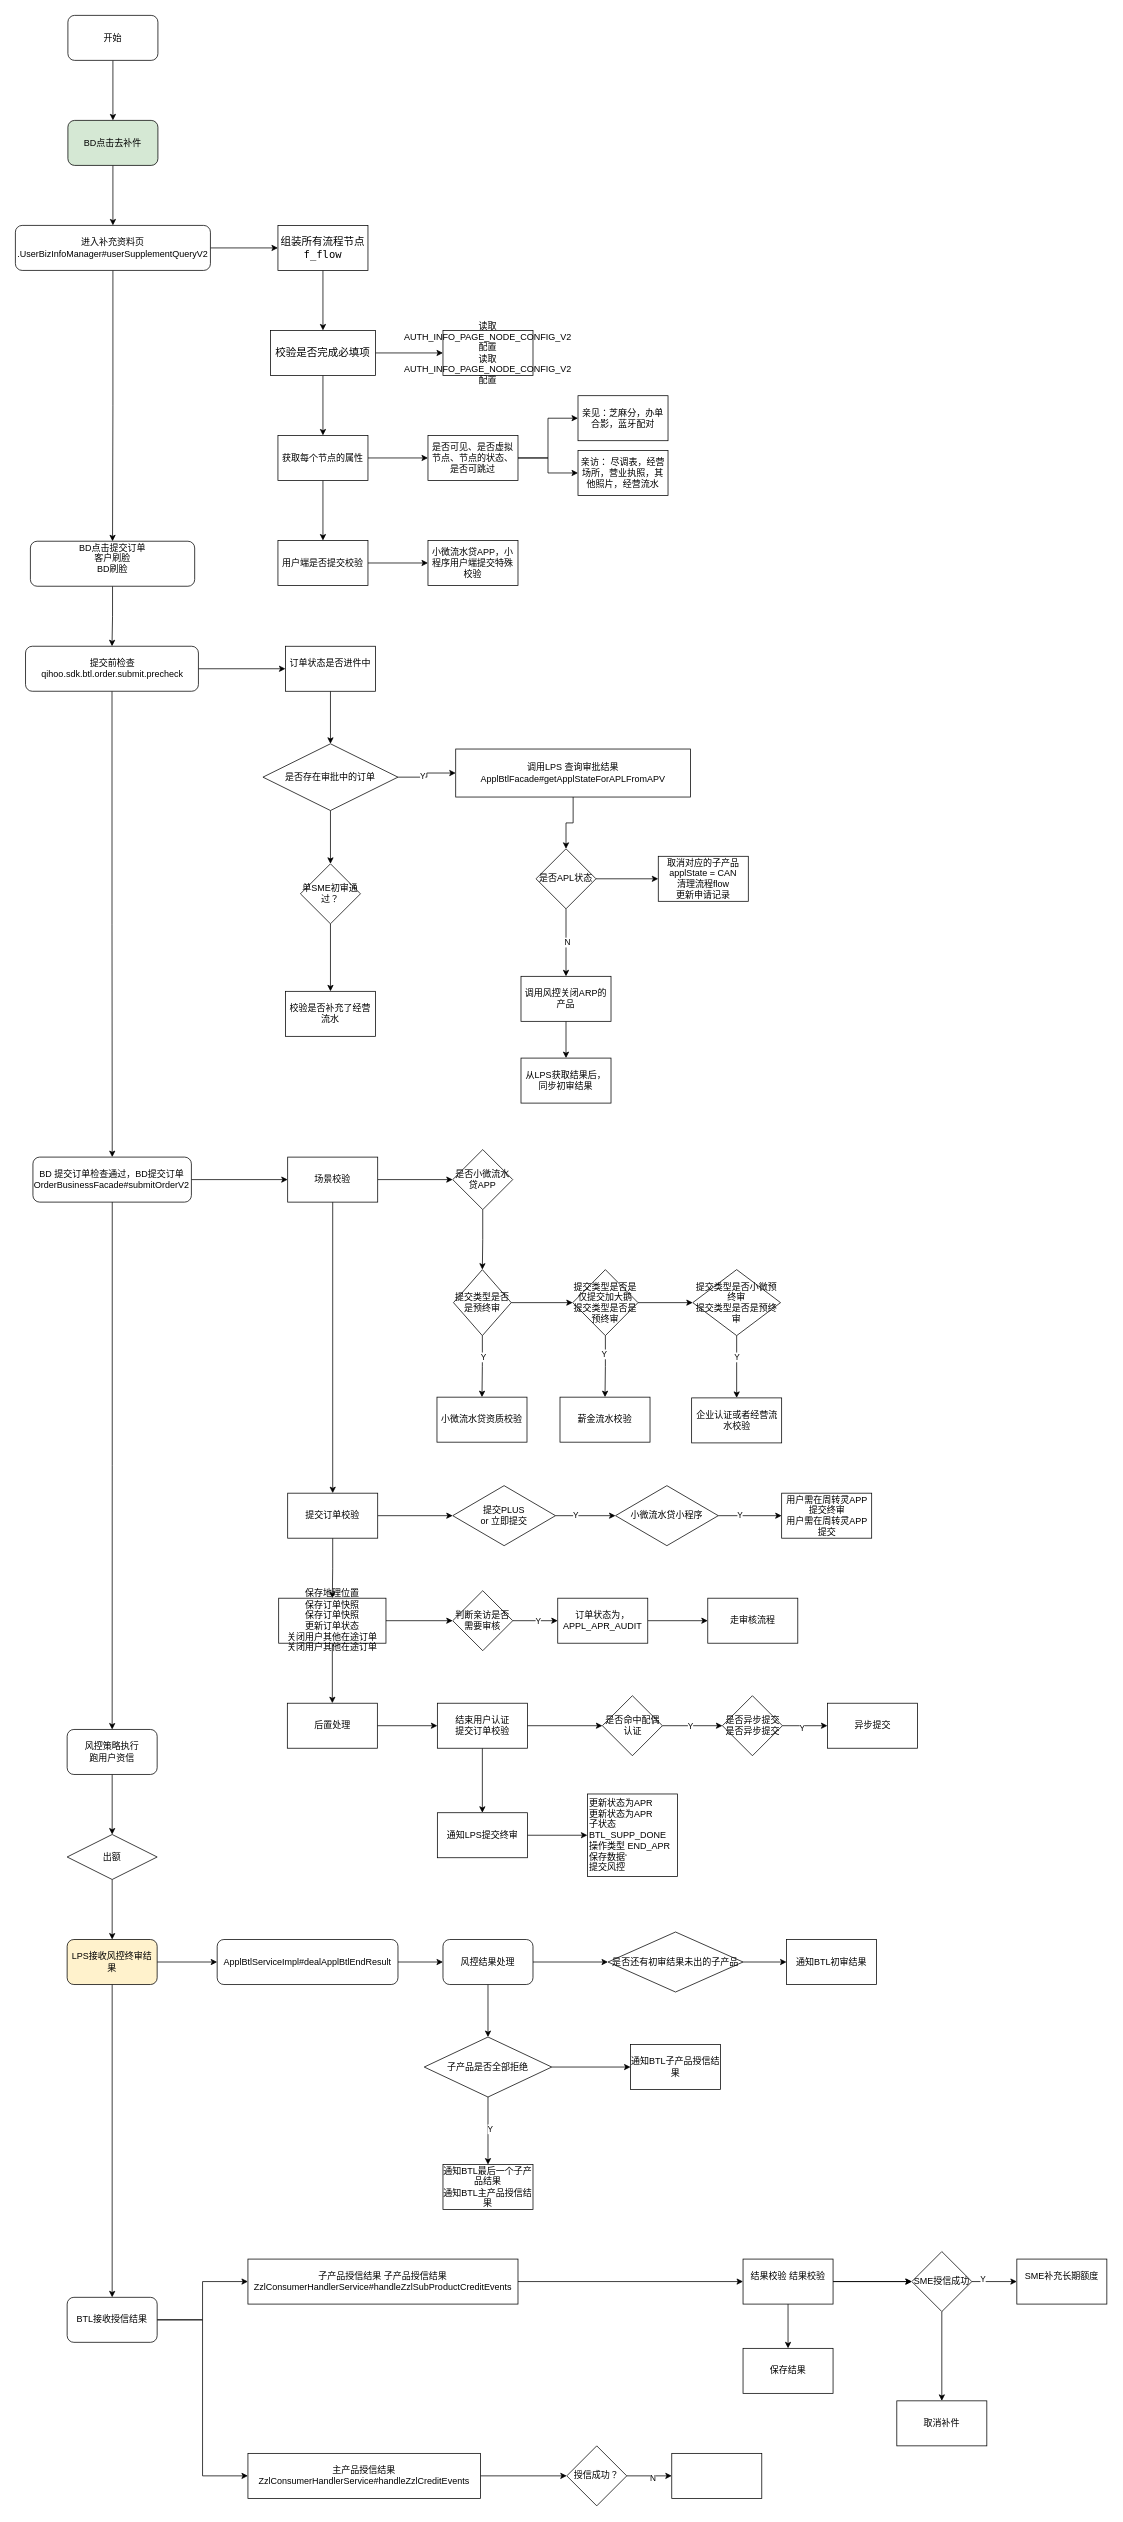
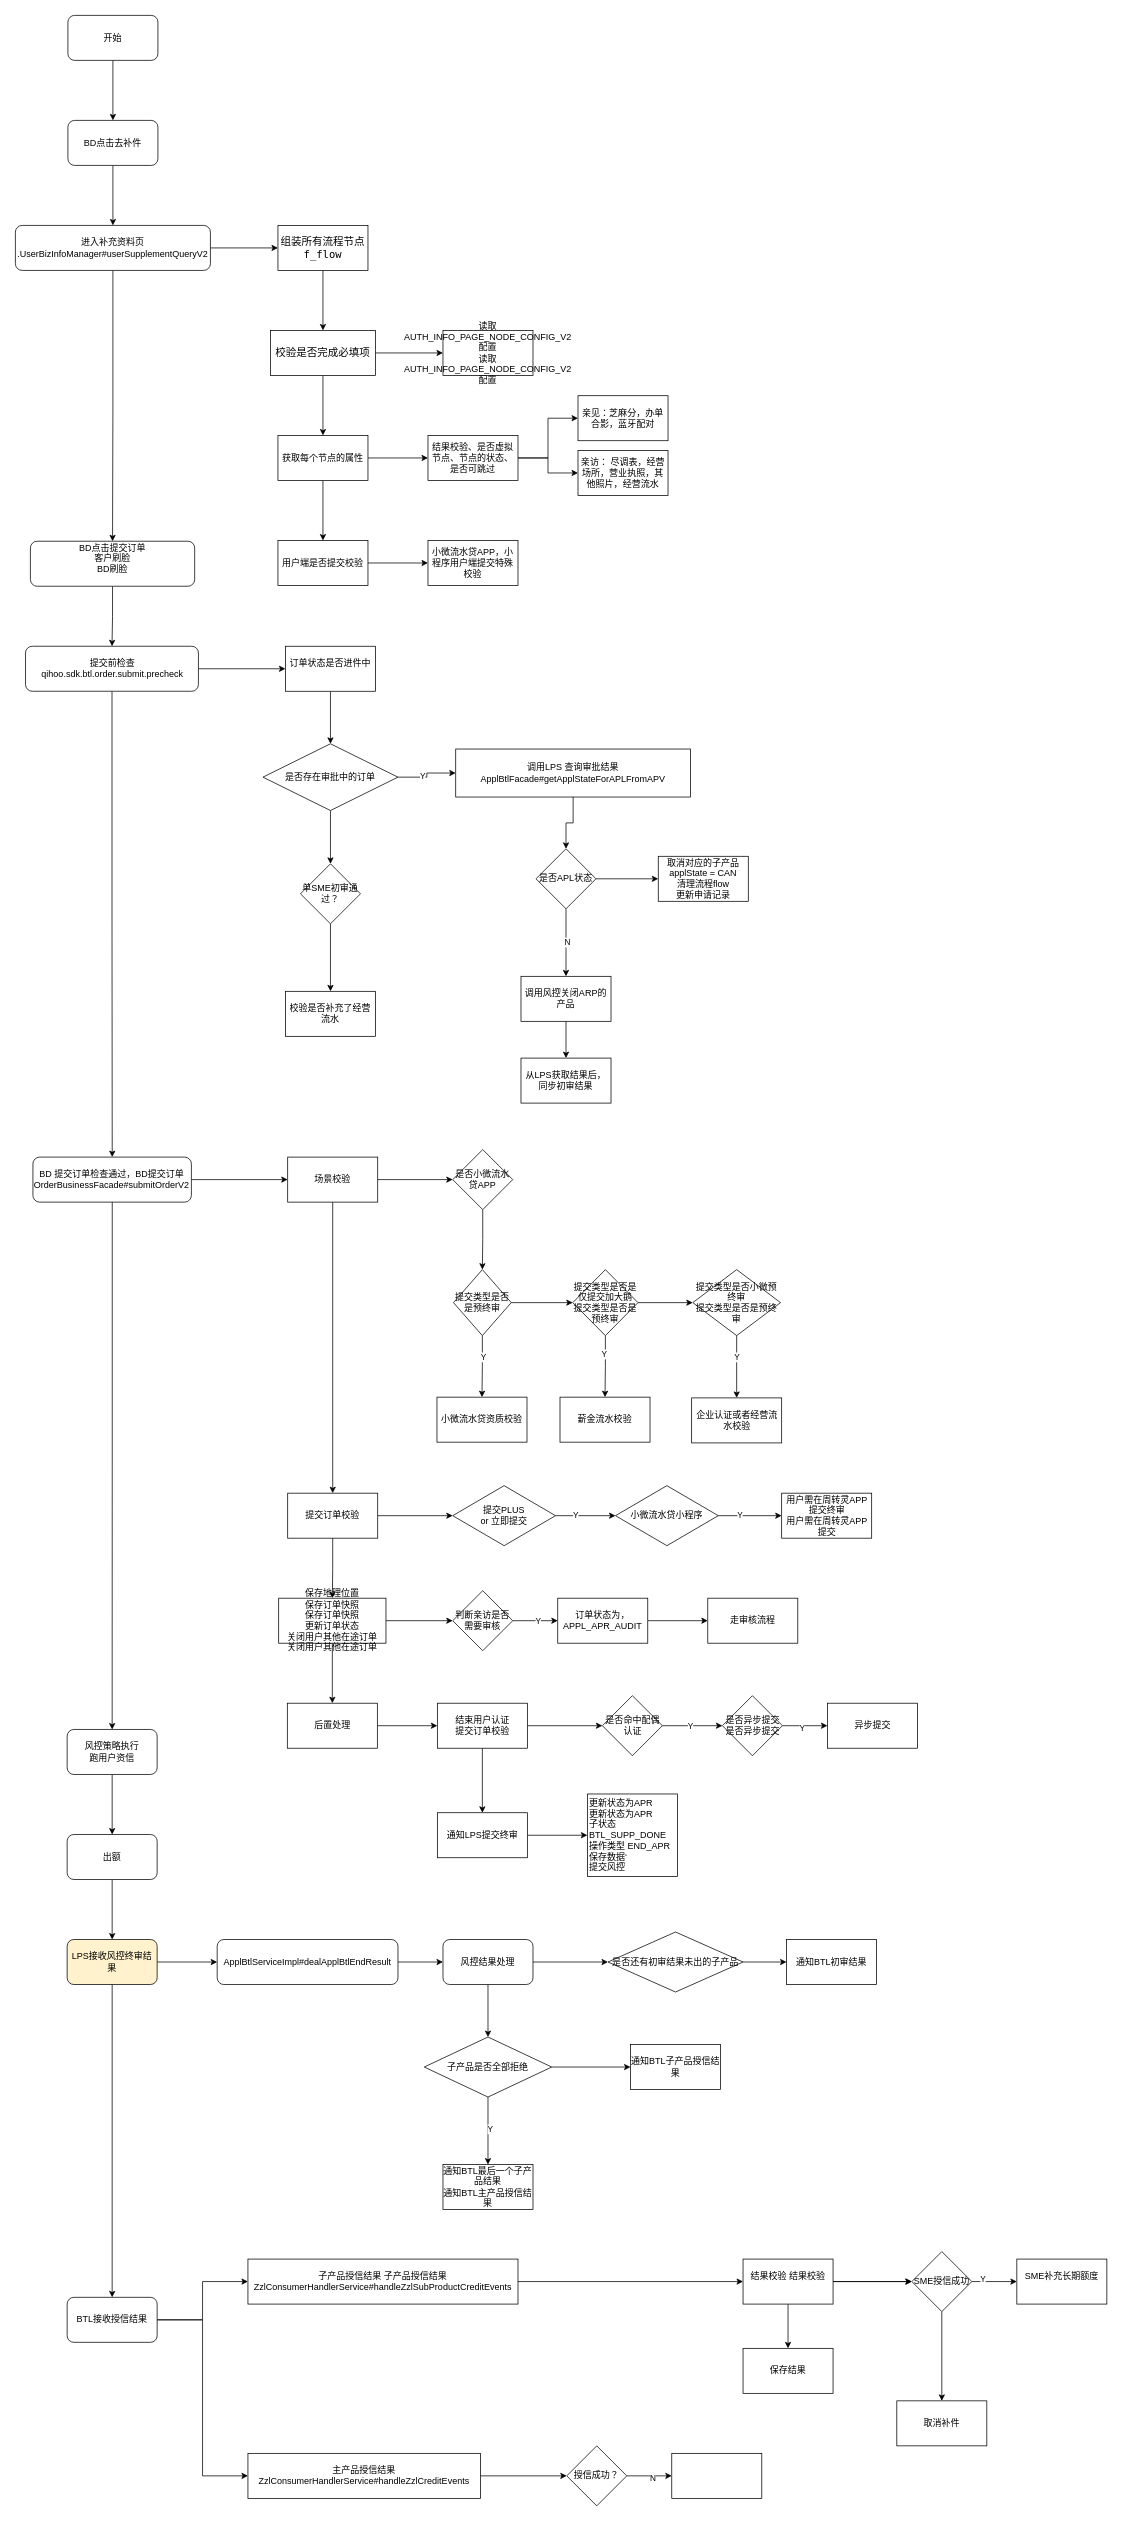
- <mxCell id="5" value="BD点击去补件" style="whiteSpace=wrap;html=1;rounded=1;fillColor=#d5e8d4;" parent="1" vertex="1"><mxGeometry x="90" y="160" width="120" height="60" as="geometry" /></mxCell>
+ <mxCell id="5" value="BD点击去补件" style="whiteSpace=wrap;html=1;rounded=1;" parent="1" vertex="1"><mxGeometry x="90" y="160" width="120" height="60" as="geometry" /></mxCell>
- <mxCell id="20" value="是否可见、是否虚拟节点、节点的状态、是否可跳过" style="whiteSpace=wrap;html=1;rounded=0;" parent="1" vertex="1"><mxGeometry x="570" y="580" width="120" height="60" as="geometry" /></mxCell>
+ <mxCell id="20" value="结果校验、是否虚拟节点、节点的状态、是否可跳过" style="whiteSpace=wrap;html=1;rounded=0;" parent="1" vertex="1"><mxGeometry x="570" y="580" width="120" height="60" as="geometry" /></mxCell>
- <mxCell id="109" value="出额" style="rhombus;whiteSpace=wrap;html=1;" vertex="1" parent="1"><mxGeometry x="88.995" y="2445" width="120" height="60" as="geometry" /></mxCell>
+ <mxCell id="109" value="出额" style="whiteSpace=wrap;html=1;rounded=1;" vertex="1" parent="1"><mxGeometry x="88.995" y="2445" width="120" height="60" as="geometry" /></mxCell>
